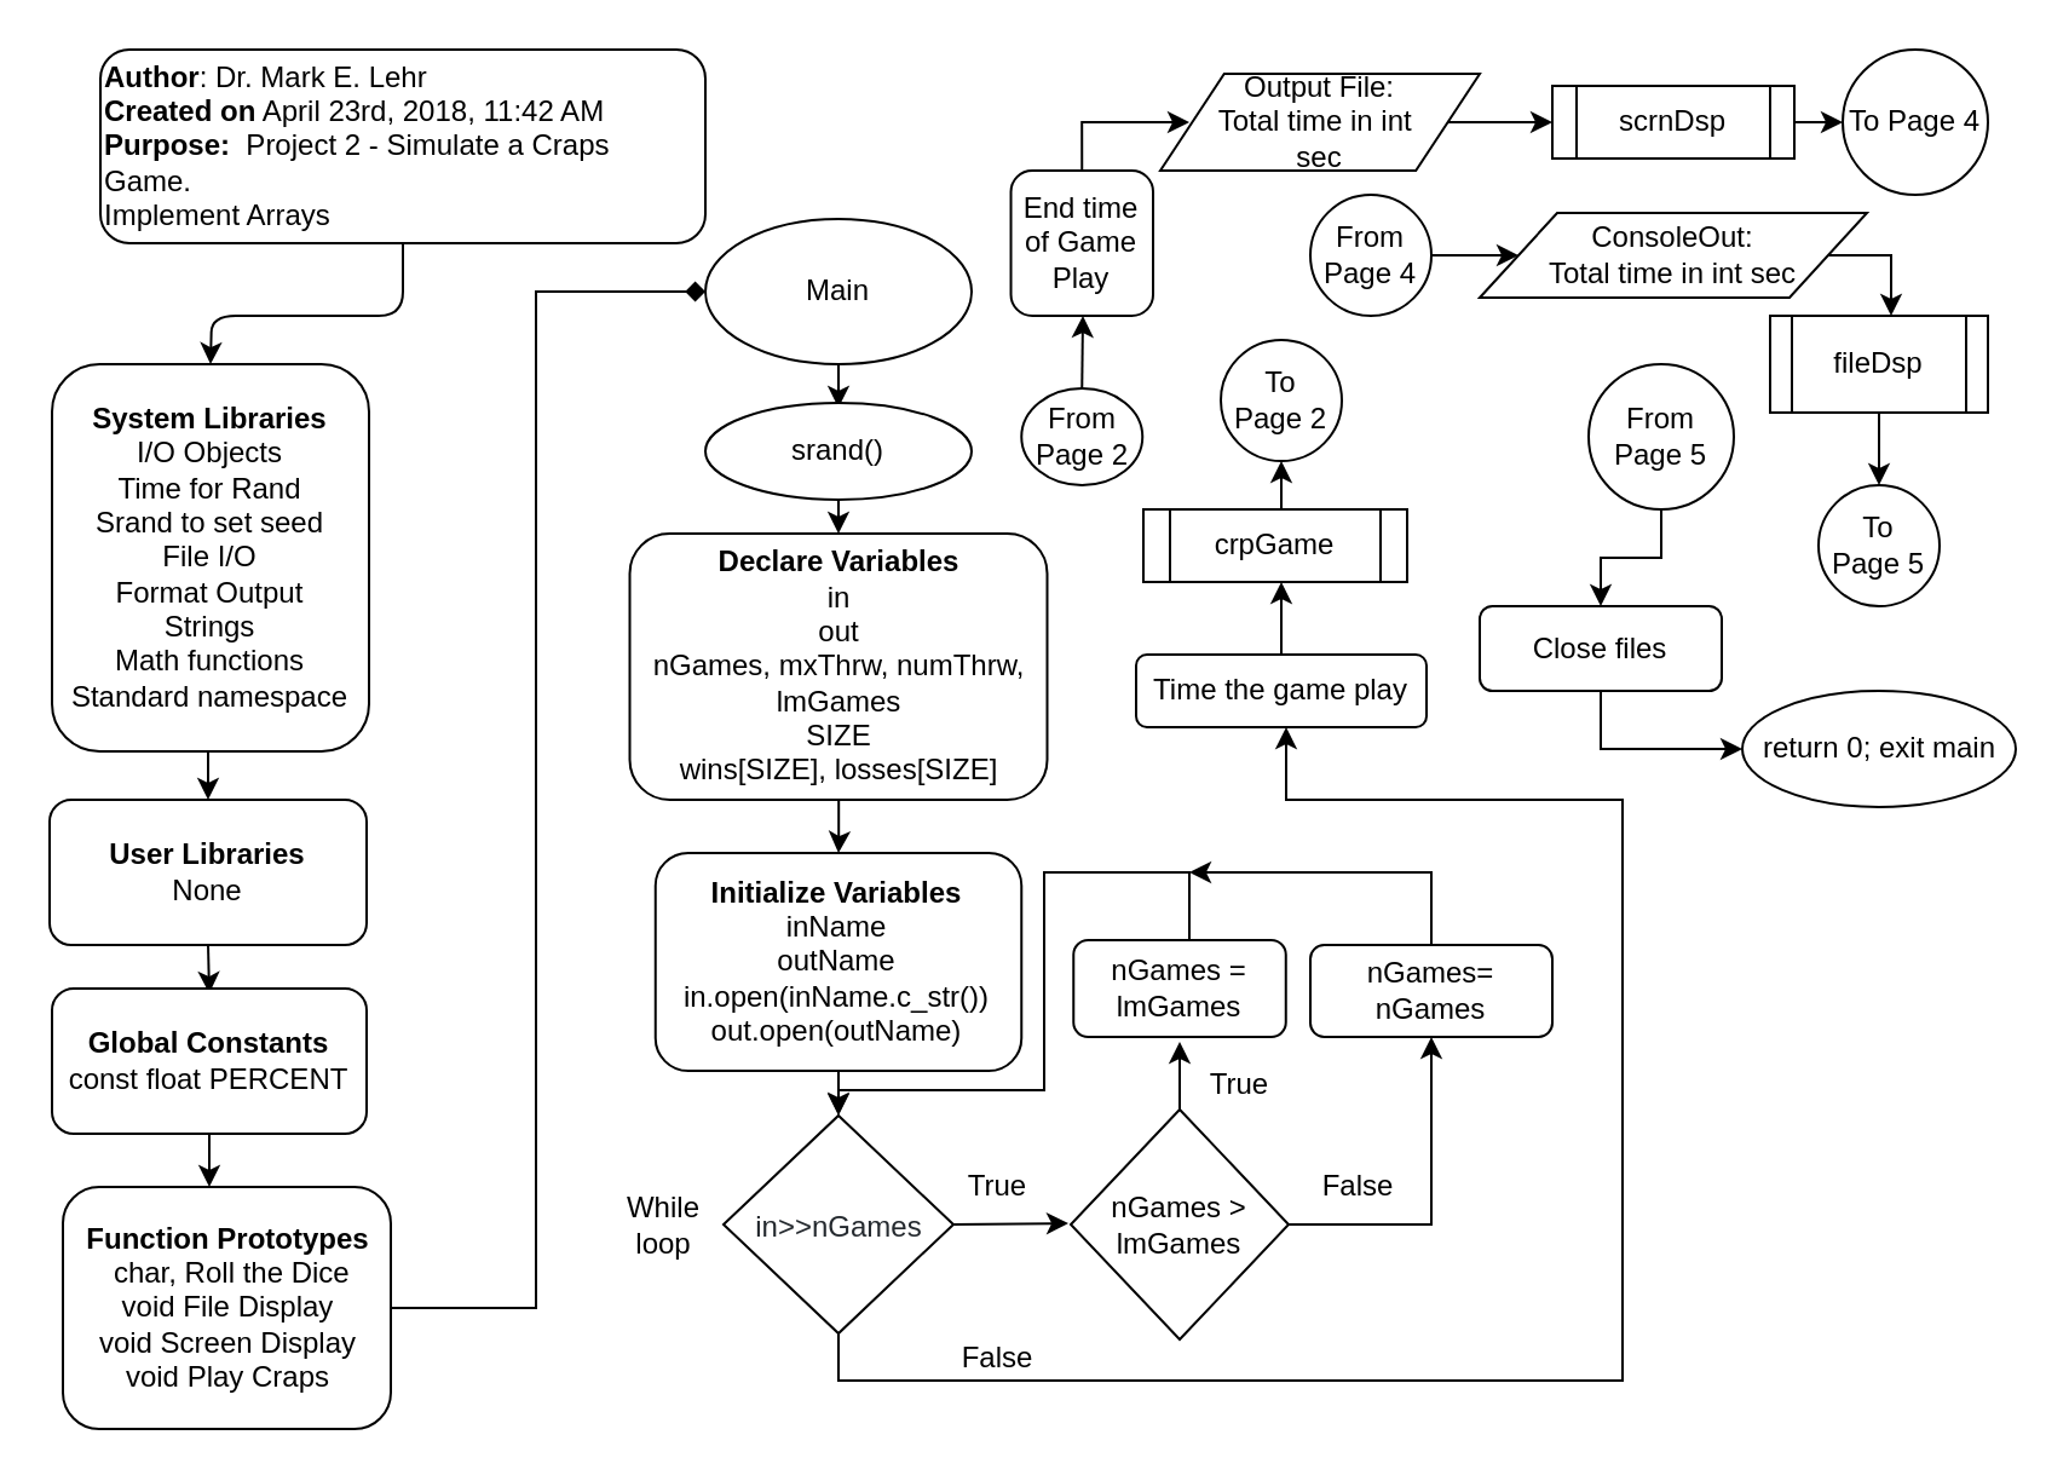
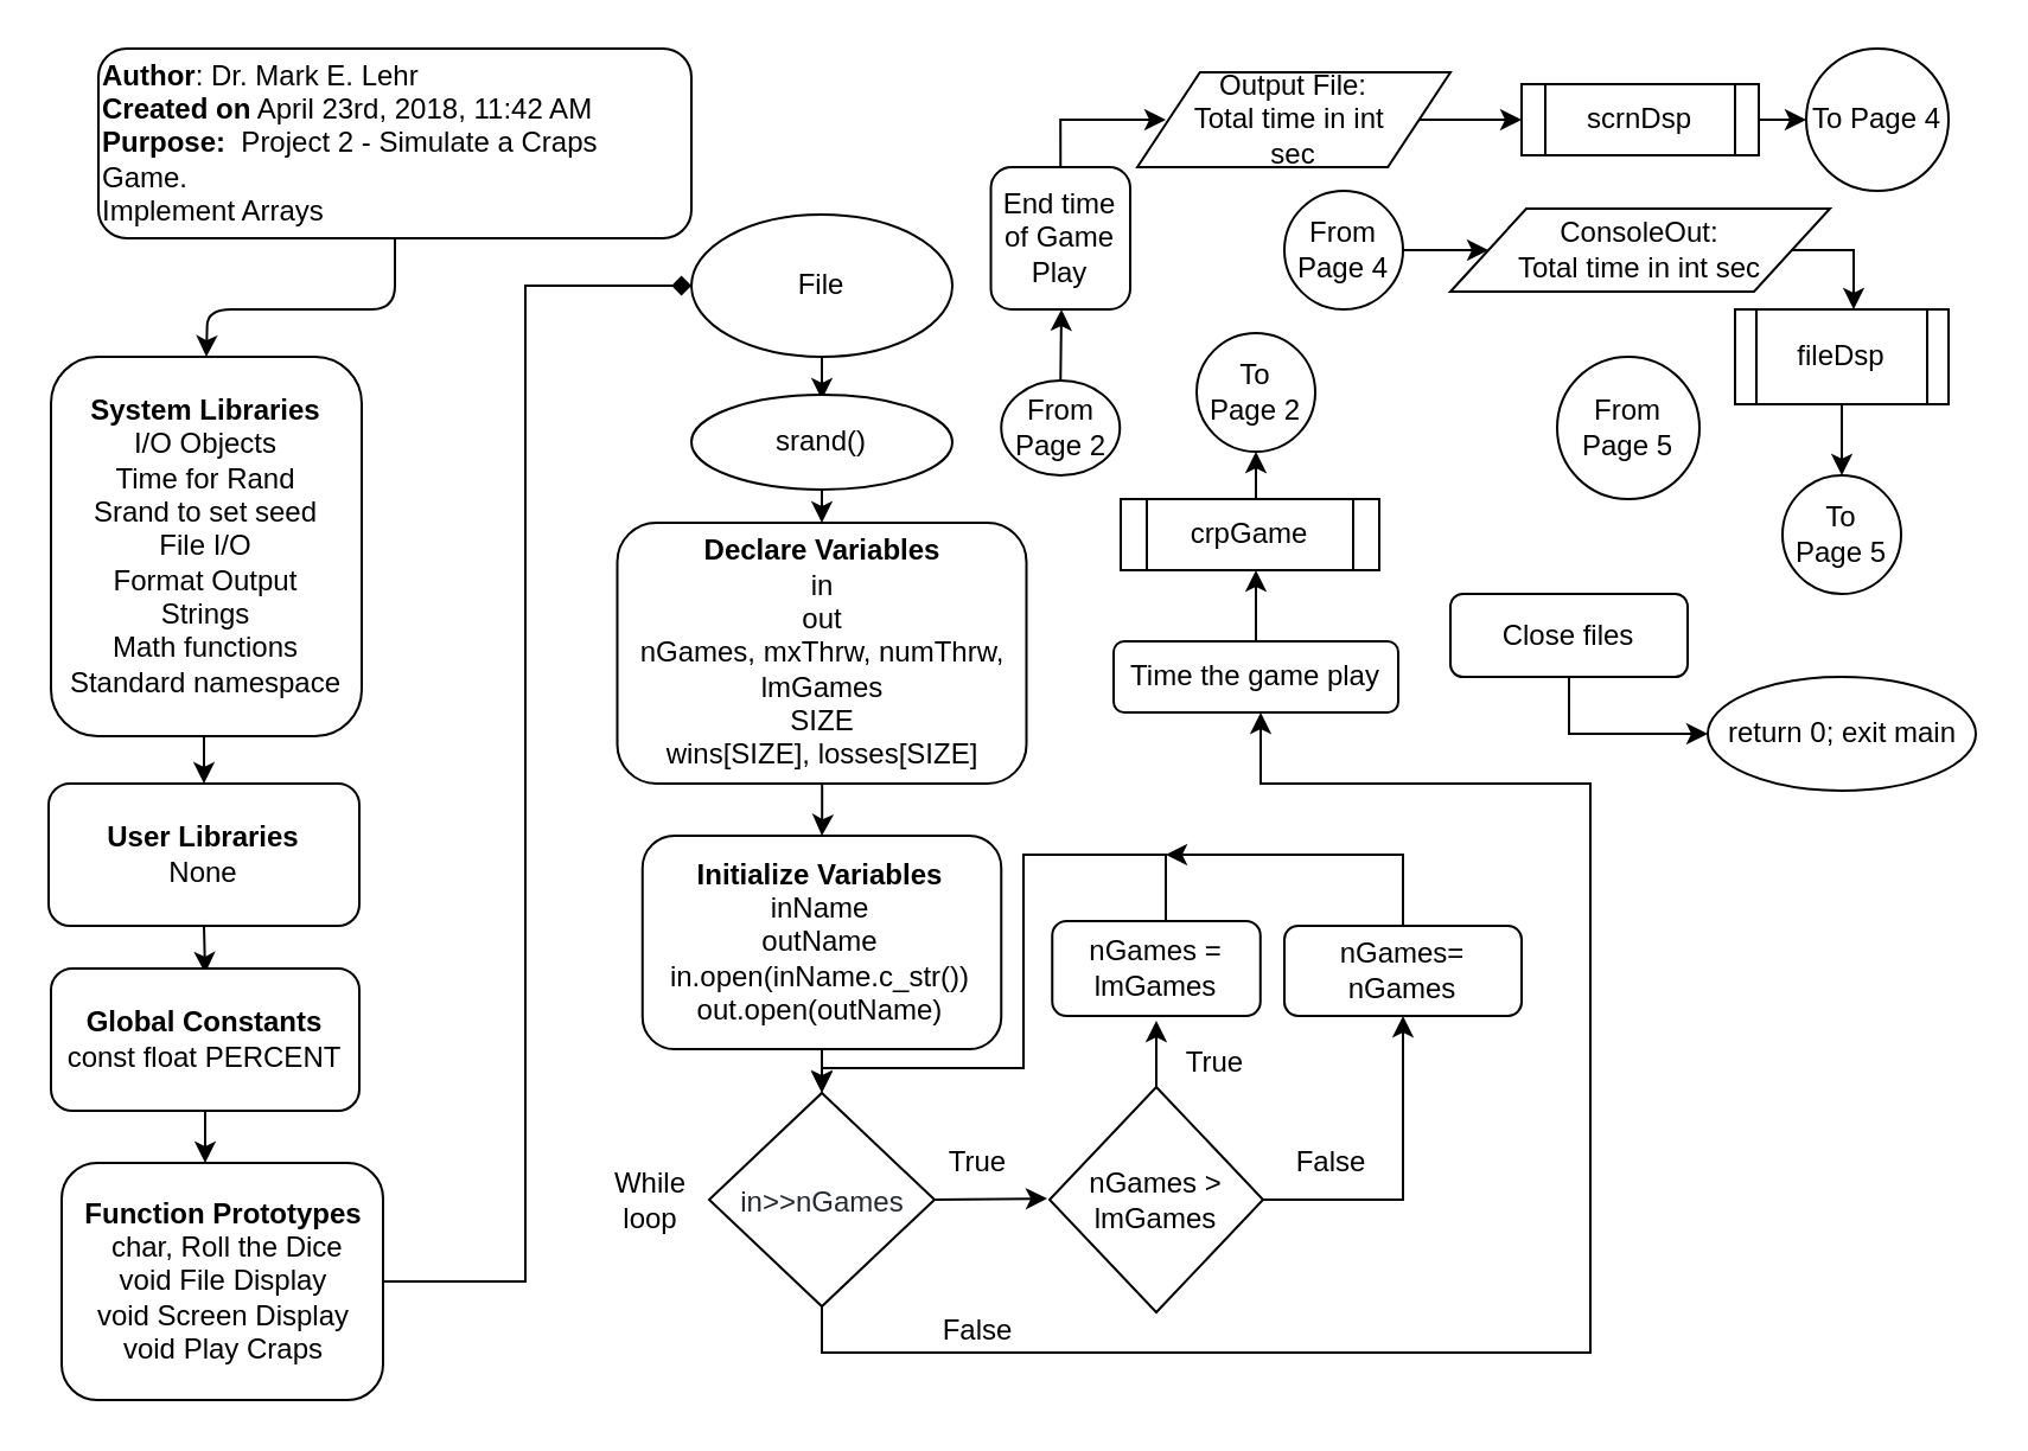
- <mxCell id="13" value="Main" parent="1" style="ellipse;whiteSpace=wrap;html=1;" vertex="1"><mxGeometry as="geometry" height="60" width="110" y="90" x="291.01" /></mxCell>
+ <mxCell id="13" value="File" parent="1" style="ellipse;whiteSpace=wrap;html=1;" vertex="1"><mxGeometry as="geometry" height="60" width="110" y="90" x="291.01" /></mxCell>
- <mxCell id="56" parent="1" edge="1" target="59" source="57" style="edgeStyle=orthogonalEdgeStyle;rounded=0;orthogonalLoop=1;jettySize=auto;html=1;exitX=0.5;exitY=1;exitDx=0;exitDy=0;"><mxGeometry as="geometry" relative="1"><mxPoint as="targetPoint" y="260" x="661" /></mxGeometry></mxCell>
